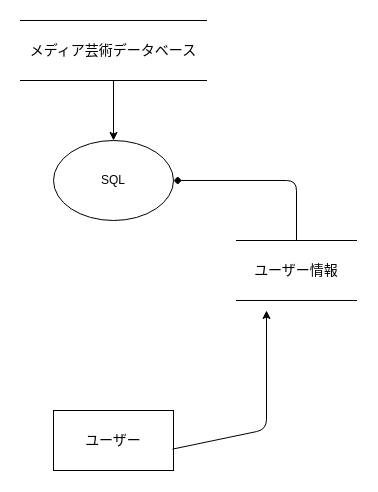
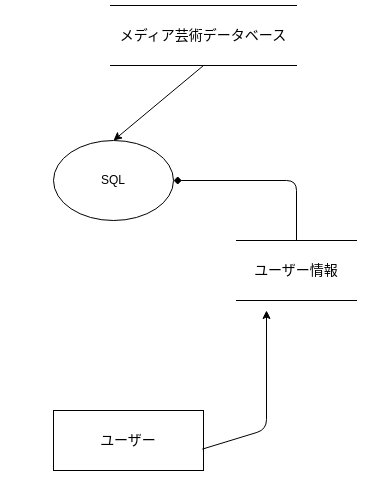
- <mxCell id="2" value="&lt;font style=&quot;font-size: 14px&quot;&gt;メディア芸術データベース&lt;/font&gt;" style="shape=partialRectangle;whiteSpace=wrap;html=1;left=0;right=0;fillColor=default;" vertex="1" parent="1"><mxGeometry x="20" y="20" width="186" height="60" as="geometry" /></mxCell>
+ <mxCell id="2" value="&lt;font style=&quot;font-size: 14px&quot;&gt;メディア芸術データベース&lt;/font&gt;" style="shape=partialRectangle;whiteSpace=wrap;html=1;left=0;right=0;fillColor=default;" vertex="1" parent="1"><mxGeometry x="110" y="5" width="186" height="60" as="geometry" /></mxCell>
- <mxCell id="5" value="&lt;font style=&quot;font-size: 14px&quot;&gt;ユーザー&lt;/font&gt;" style="rounded=0;whiteSpace=wrap;html=1;fillColor=default;" vertex="1" parent="1"><mxGeometry x="53" y="410" width="120" height="60" as="geometry" /></mxCell>
+ <mxCell id="5" value="&lt;font style=&quot;font-size: 14px&quot;&gt;ユーザー&lt;/font&gt;" style="rounded=0;whiteSpace=wrap;html=1;fillColor=default;" vertex="1" parent="1"><mxGeometry x="53" y="410" width="150" height="60" as="geometry" /></mxCell>
